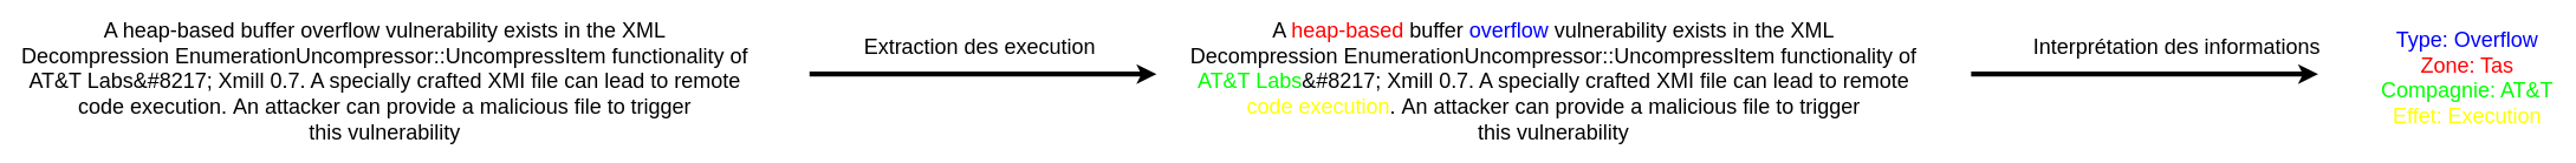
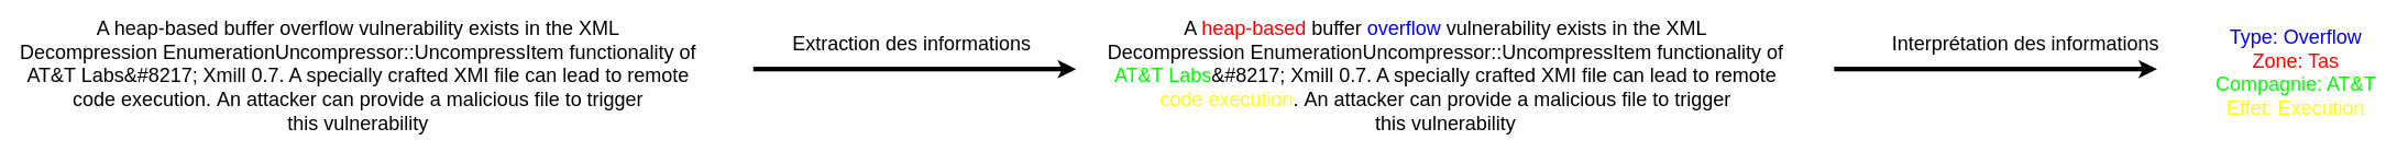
- <mxCell id="5" value="Extraction des execution" style="text;html=1;align=center;verticalAlign=middle;resizable=0;points=[];autosize=1;strokeColor=none;fillColor=none;fontSize=30;" vertex="1" parent="1"><mxGeometry x="1190" y="45" width="380" height="40" as="geometry" /></mxCell>
+ <mxCell id="5" value="Extraction des informations" style="text;html=1;align=center;verticalAlign=middle;resizable=0;points=[];autosize=1;strokeColor=none;fillColor=none;fontSize=30;" vertex="1" parent="1"><mxGeometry x="1190" y="45" width="380" height="40" as="geometry" /></mxCell>
